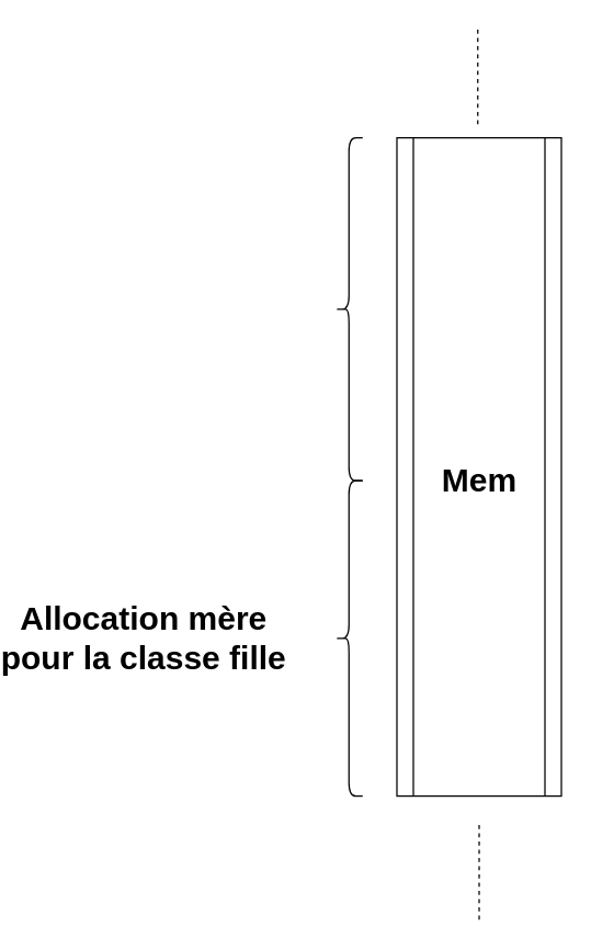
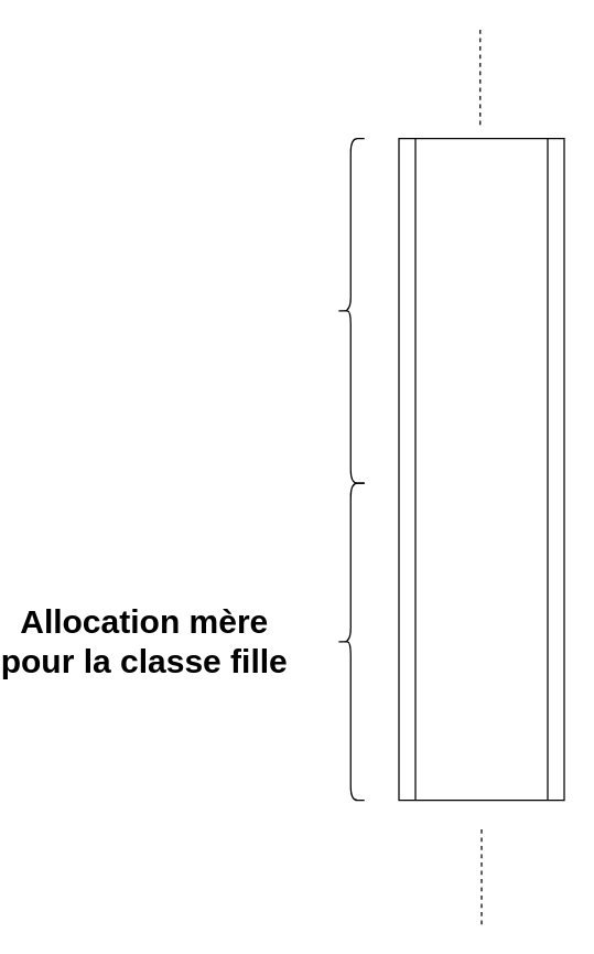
- <mxCell id="6" value="Mem" style="text;strokeColor=none;fillColor=none;html=1;fontSize=24;fontStyle=1;verticalAlign=middle;align=center;" vertex="1" parent="1"><mxGeometry x="265" y="330" width="100" height="40" as="geometry" /></mxCell>
